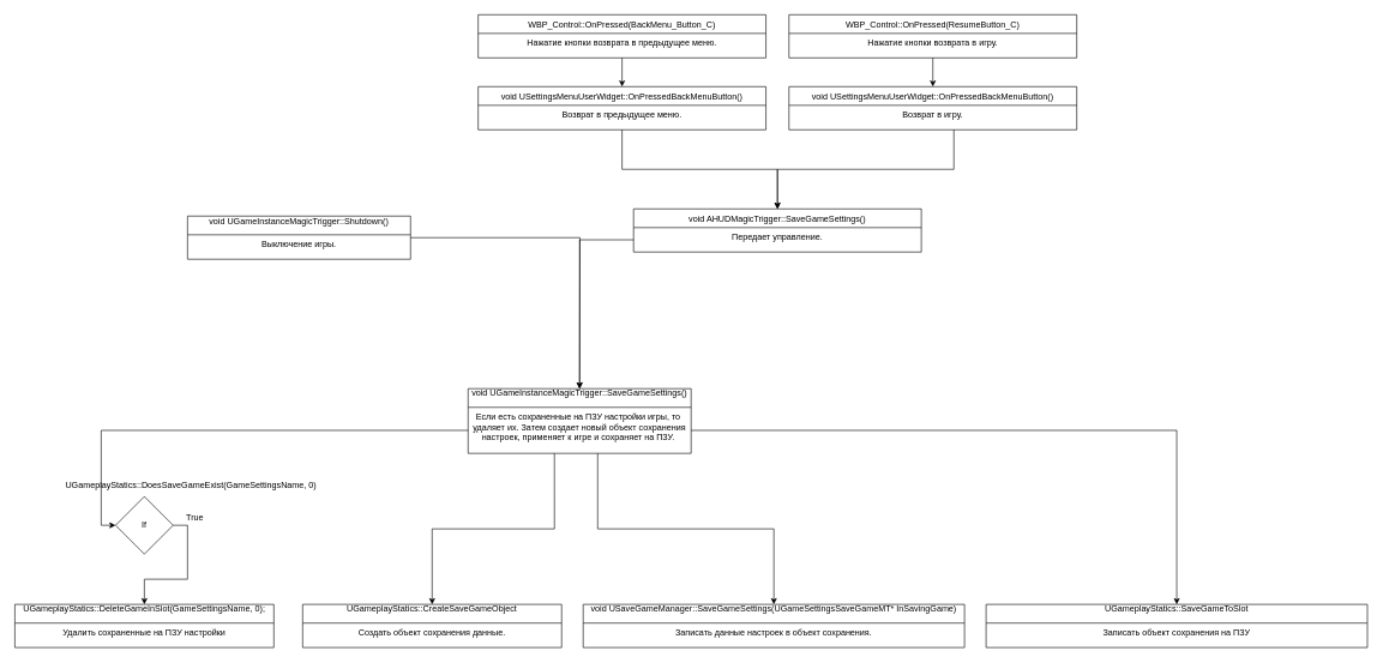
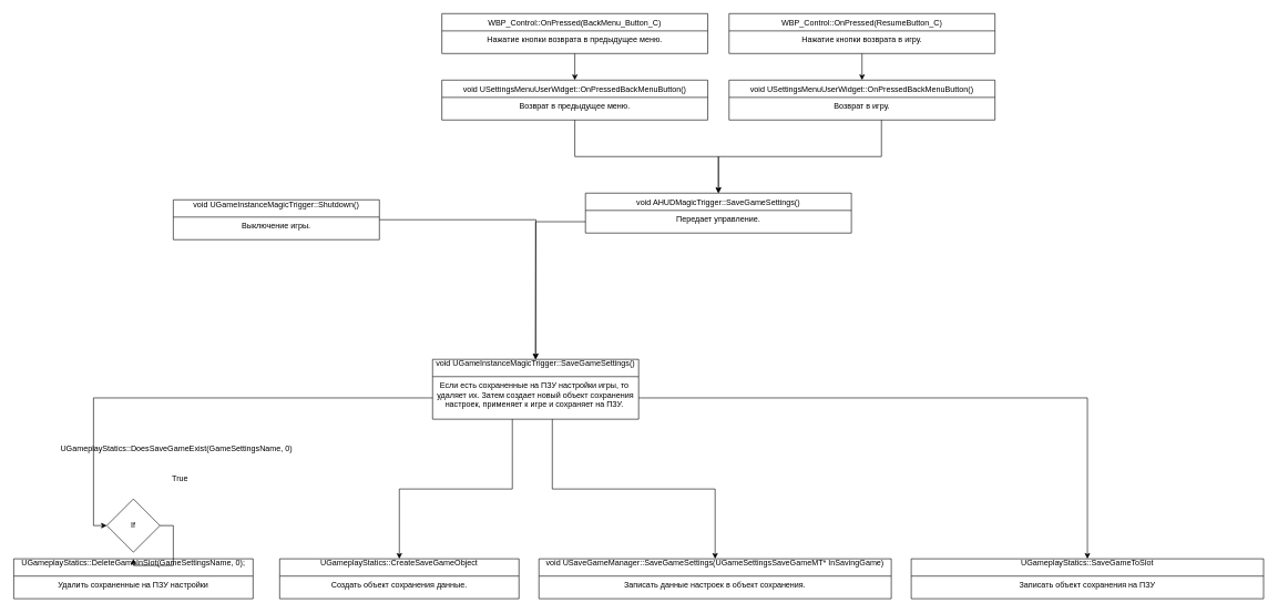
- <mxCell id="6" value="If" style="rhombus;whiteSpace=wrap;html=1;" parent="1" vertex="1"><mxGeometry x="160" y="690" width="80" height="80" as="geometry" /></mxCell>
+ <mxCell id="6" value="If" style="rhombus;whiteSpace=wrap;html=1;" parent="1" vertex="1"><mxGeometry x="160" y="750" width="80" height="80" as="geometry" /></mxCell>
